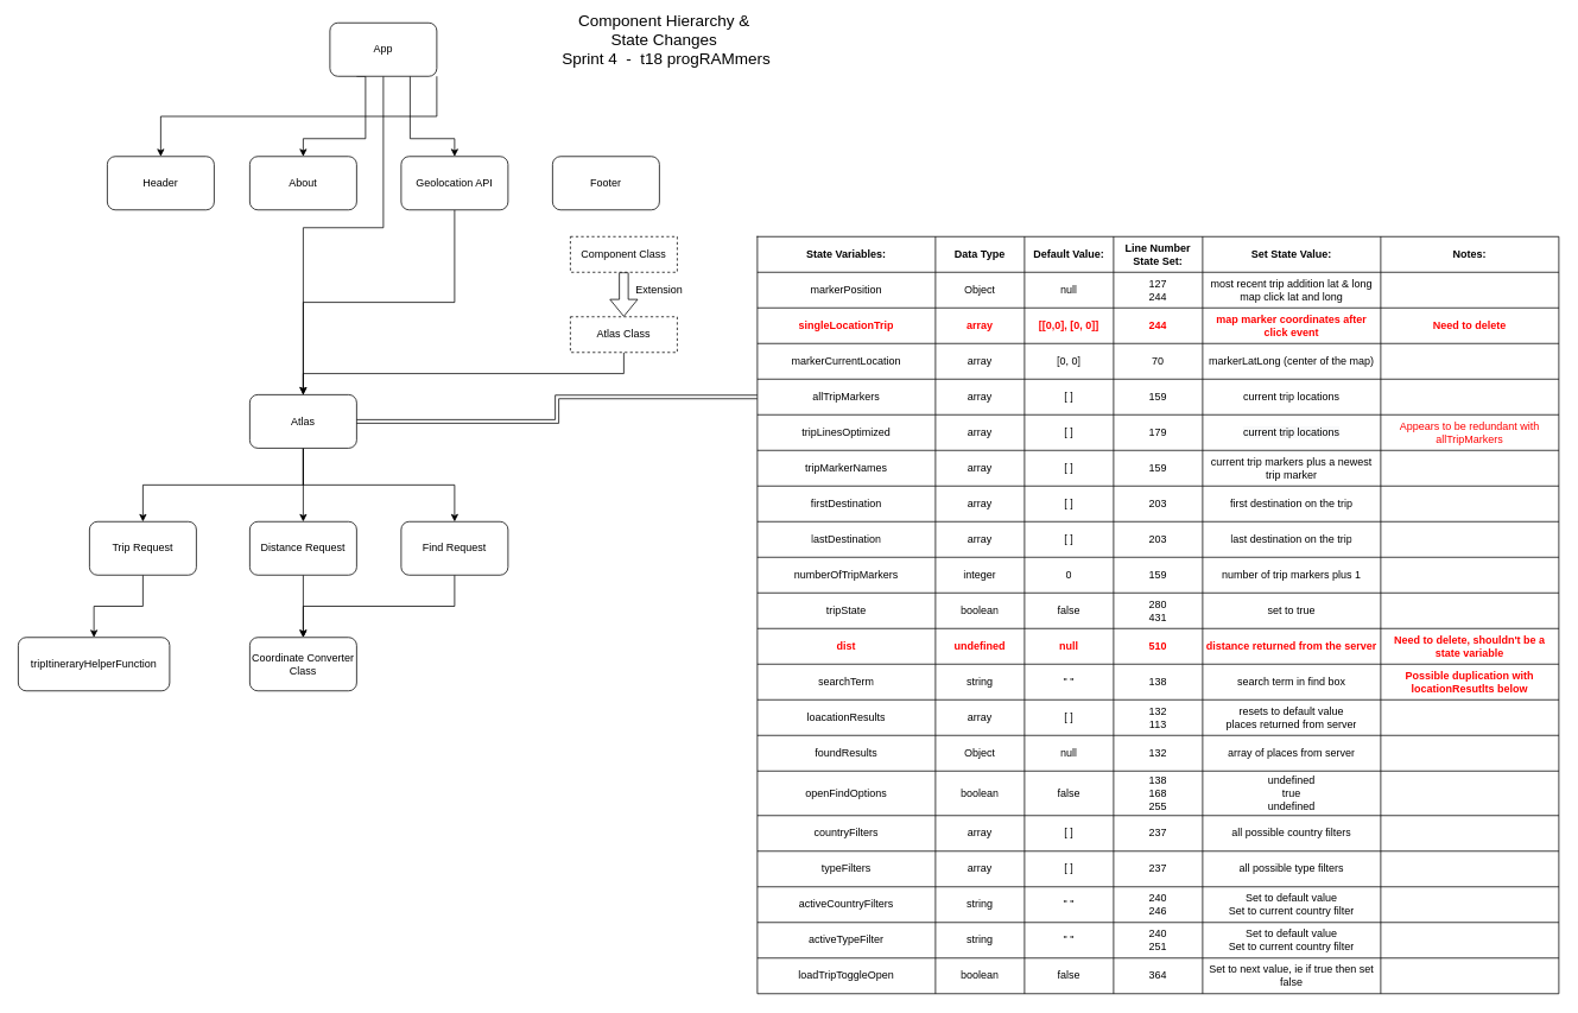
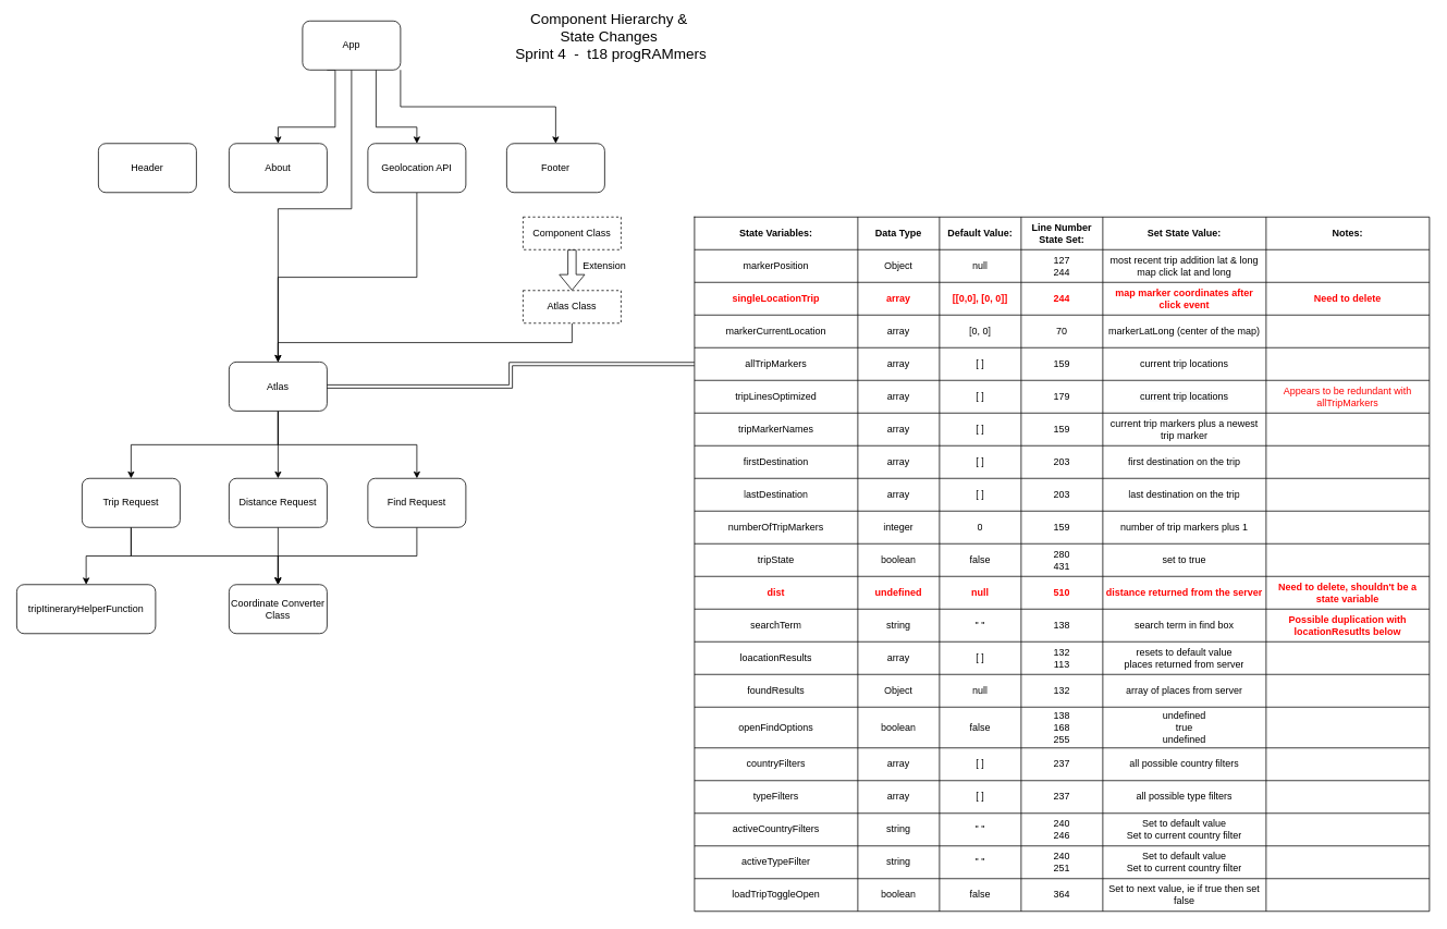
- <mxCell id="3" style="edgeStyle=orthogonalEdgeStyle;rounded=0;orthogonalLoop=1;jettySize=auto;html=1;exitX=1;exitY=1;exitDx=0;exitDy=0;" parent="1" source="6" target="8" edge="1"><mxGeometry relative="1" as="geometry" /></mxCell>
+ <mxCell id="3" style="edgeStyle=orthogonalEdgeStyle;rounded=0;orthogonalLoop=1;jettySize=auto;html=1;exitX=1;exitY=1;exitDx=0;exitDy=0;entryX=0.5;entryY=0;entryDx=0;entryDy=0;" parent="1" source="6" target="14" edge="1"><mxGeometry relative="1" as="geometry" /></mxCell>
+ <mxCell id="26" style="edgeStyle=orthogonalEdgeStyle;rounded=0;orthogonalLoop=1;jettySize=auto;html=1;exitX=0.5;exitY=1;exitDx=0;exitDy=0;" parent="1" source="28" target="23" edge="1"><mxGeometry relative="1" as="geometry" /></mxCell>
